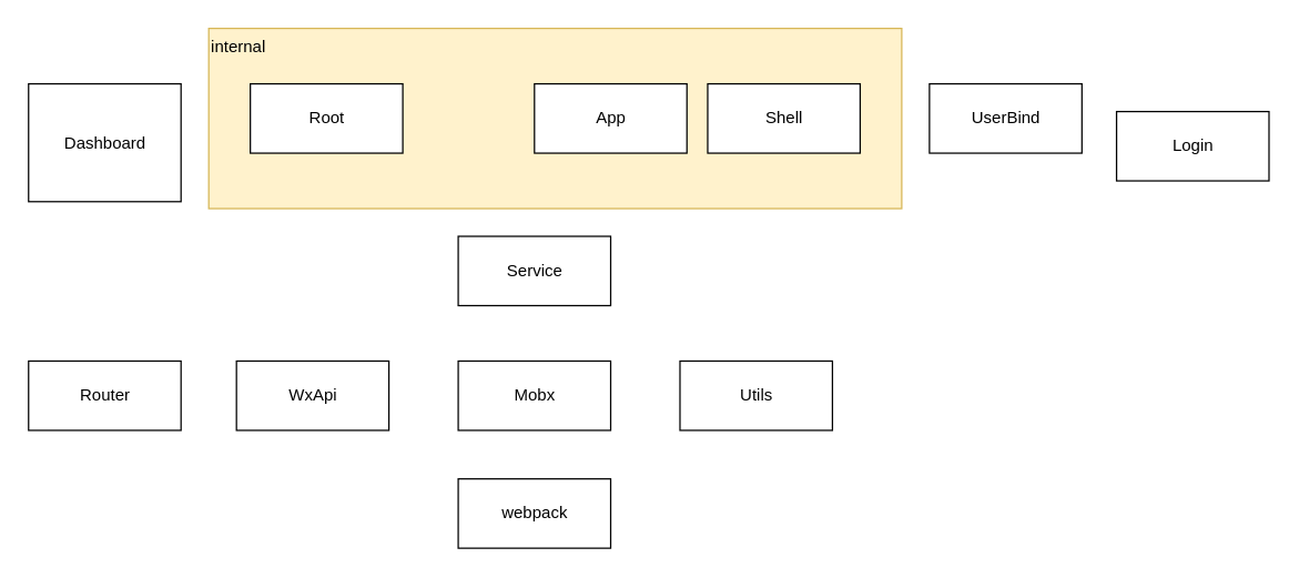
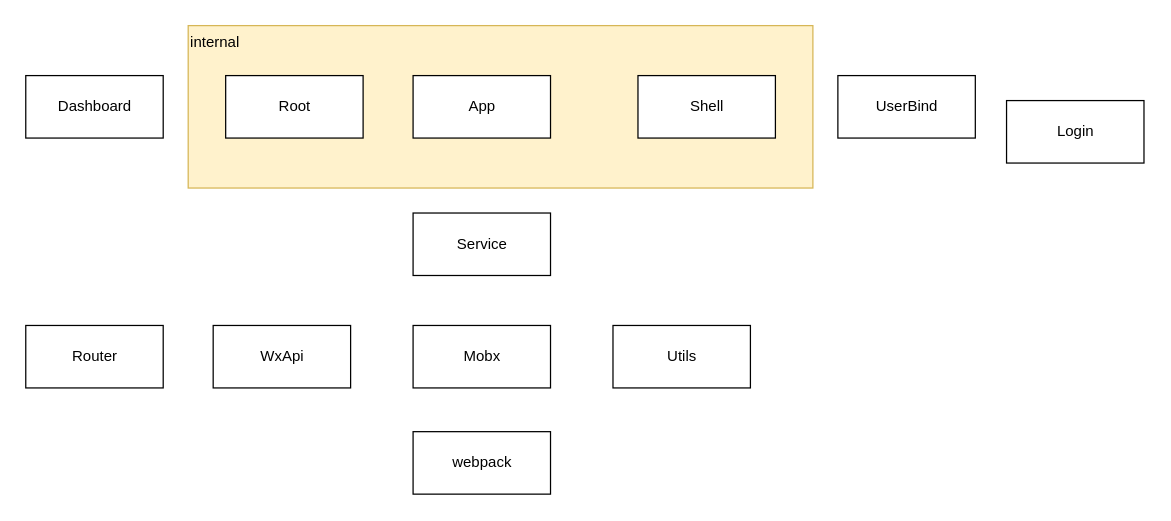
- <mxCell id="3" value="App" style="html=1;" parent="1" vertex="1"><mxGeometry x="385" y="60" width="110" height="50" as="geometry" /></mxCell>
+ <mxCell id="3" value="App" style="html=1;" parent="1" vertex="1"><mxGeometry x="330" y="60" width="110" height="50" as="geometry" /></mxCell>
- <mxCell id="7" value="Dashboard" style="html=1;" parent="1" vertex="1"><mxGeometry x="20" y="60" width="110" height="85" as="geometry" /></mxCell>
+ <mxCell id="7" value="Dashboard" style="html=1;" parent="1" vertex="1"><mxGeometry x="20" y="60" width="110" height="50" as="geometry" /></mxCell>
